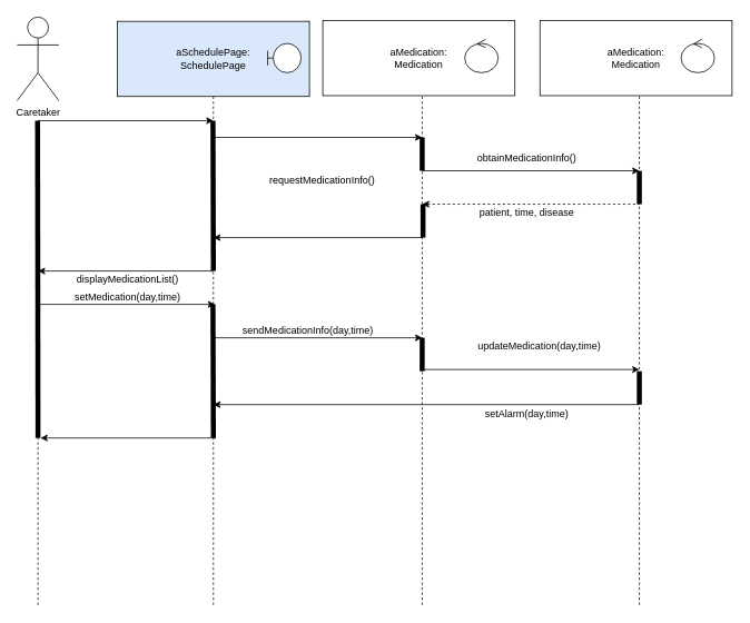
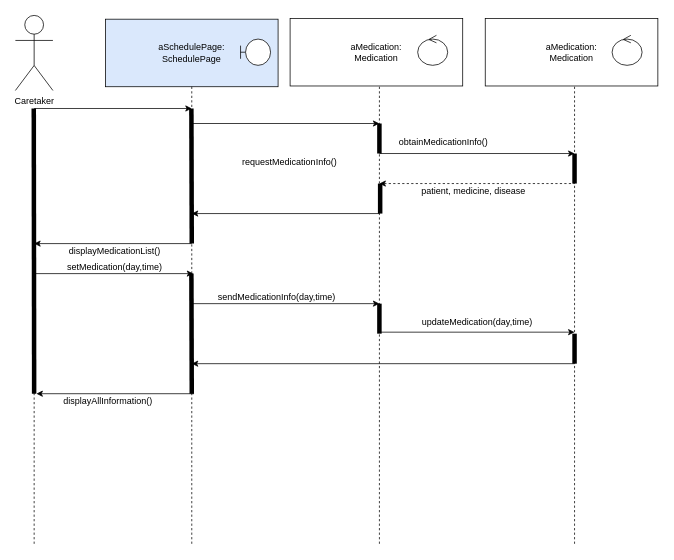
- <mxCell id="18" value="obtainMedicationInfo()" style="text;html=1;align=center;verticalAlign=middle;resizable=0;points=[];autosize=1;strokeColor=none;fillColor=none;" parent="1" vertex="1"><mxGeometry x="560" y="174" width="140" height="30" as="geometry" /></mxCell>
+ <mxCell id="18" value="obtainMedicationInfo()" style="text;html=1;align=center;verticalAlign=middle;resizable=0;points=[];autosize=1;strokeColor=none;fillColor=none;" parent="1" vertex="1"><mxGeometry x="520" y="174" width="140" height="30" as="geometry" /></mxCell>
- <mxCell id="23" value="patient, time, disease" style="text;html=1;align=center;verticalAlign=middle;resizable=0;points=[];autosize=1;strokeColor=none;fillColor=none;" parent="1" vertex="1"><mxGeometry x="550" y="239" width="160" height="30" as="geometry" /></mxCell>
+ <mxCell id="23" value="patient, medicine, disease" style="text;html=1;align=center;verticalAlign=middle;resizable=0;points=[];autosize=1;strokeColor=none;fillColor=none;" parent="1" vertex="1"><mxGeometry x="550" y="239" width="160" height="30" as="geometry" /></mxCell>
- <mxCell id="34" value="updateMedication(day,time)" style="text;html=1;align=center;verticalAlign=middle;resizable=0;points=[];autosize=1;strokeColor=none;fillColor=none;" parent="1" vertex="1"><mxGeometry x="560" y="399" width="170" height="30" as="geometry" /></mxCell>
+ <mxCell id="34" value="updateMedication(day,time)" style="text;html=1;align=center;verticalAlign=middle;resizable=0;points=[];autosize=1;strokeColor=none;fillColor=none;" parent="1" vertex="1"><mxGeometry x="550" y="414" width="170" height="30" as="geometry" /></mxCell>
- <mxCell id="36" value="setAlarm(day,time)" style="text;html=1;align=center;verticalAlign=middle;resizable=0;points=[];autosize=1;strokeColor=none;fillColor=none;" parent="1" vertex="1"><mxGeometry x="570" y="480" width="120" height="30" as="geometry" /></mxCell>
+ <mxCell id="39" value="displayAllInformation()" style="text;html=1;align=center;verticalAlign=middle;resizable=0;points=[];autosize=1;strokeColor=none;fillColor=none;" parent="1" vertex="1"><mxGeometry x="73" y="519" width="140" height="30" as="geometry" /></mxCell>
